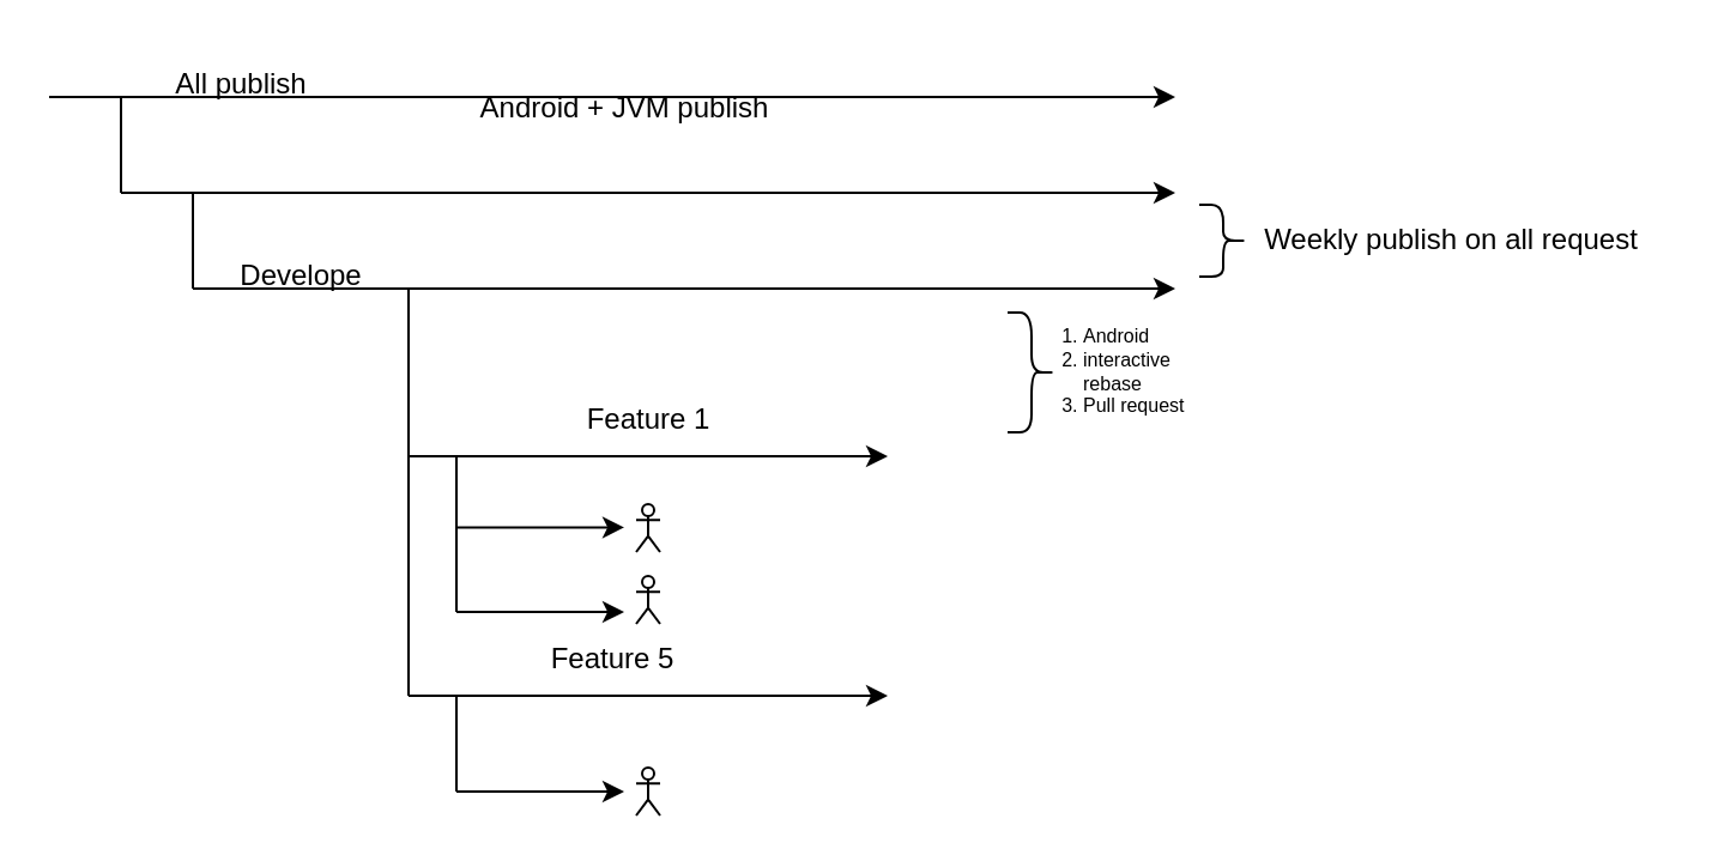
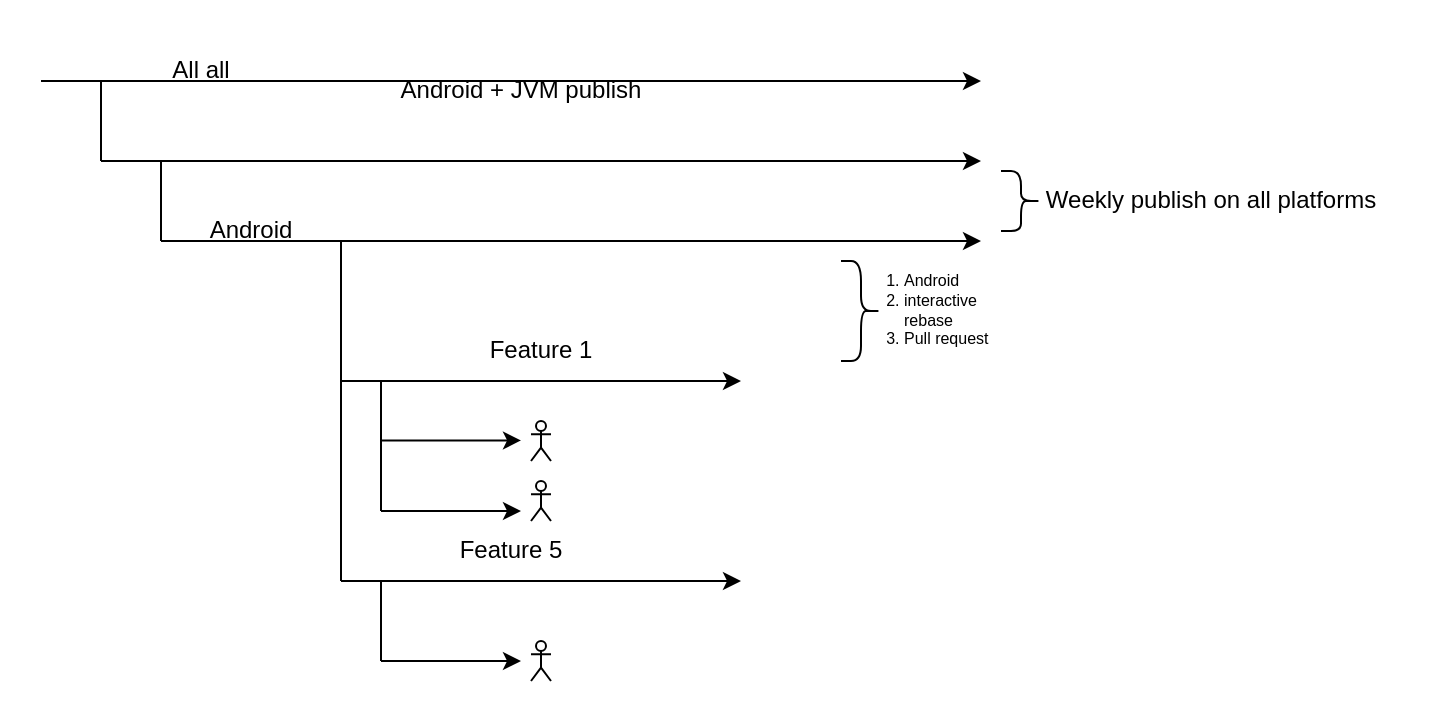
- <mxCell id="4" value="All publish" style="text;html=1;align=center;verticalAlign=middle;resizable=0;points=[];autosize=1;strokeColor=none;fillColor=none;" vertex="1" parent="1"><mxGeometry x="60" y="20" width="80" height="30" as="geometry" /></mxCell>
+ <mxCell id="4" value="All all" style="text;html=1;align=center;verticalAlign=middle;resizable=0;points=[];autosize=1;strokeColor=none;fillColor=none;" vertex="1" parent="1"><mxGeometry x="60" y="20" width="80" height="30" as="geometry" /></mxCell>
- <mxCell id="28" value="Weekly publish on all request" style="text;html=1;align=center;verticalAlign=middle;resizable=0;points=[];autosize=1;strokeColor=none;fillColor=none;" vertex="1" parent="1"><mxGeometry x="510" y="85" width="190" height="30" as="geometry" /></mxCell>
+ <mxCell id="28" value="Weekly publish on all platforms" style="text;html=1;align=center;verticalAlign=middle;resizable=0;points=[];autosize=1;strokeColor=none;fillColor=none;" vertex="1" parent="1"><mxGeometry x="510" y="85" width="190" height="30" as="geometry" /></mxCell>
- <mxCell id="7" value="Develope" style="text;html=1;align=center;verticalAlign=middle;resizable=0;points=[];autosize=1;strokeColor=none;fillColor=none;" vertex="1" parent="1"><mxGeometry x="90" y="100" width="70" height="30" as="geometry" /></mxCell>
+ <mxCell id="7" value="Android" style="text;html=1;align=center;verticalAlign=middle;resizable=0;points=[];autosize=1;strokeColor=none;fillColor=none;" vertex="1" parent="1"><mxGeometry x="90" y="100" width="70" height="30" as="geometry" /></mxCell>
